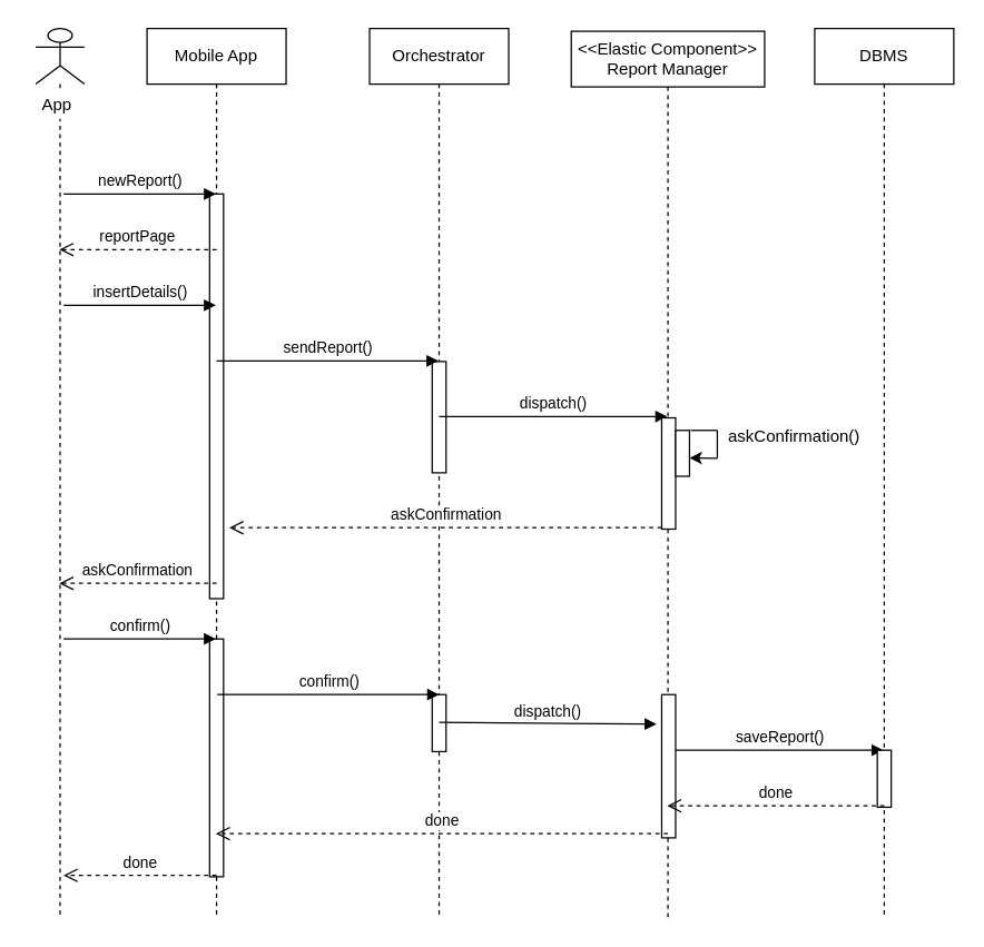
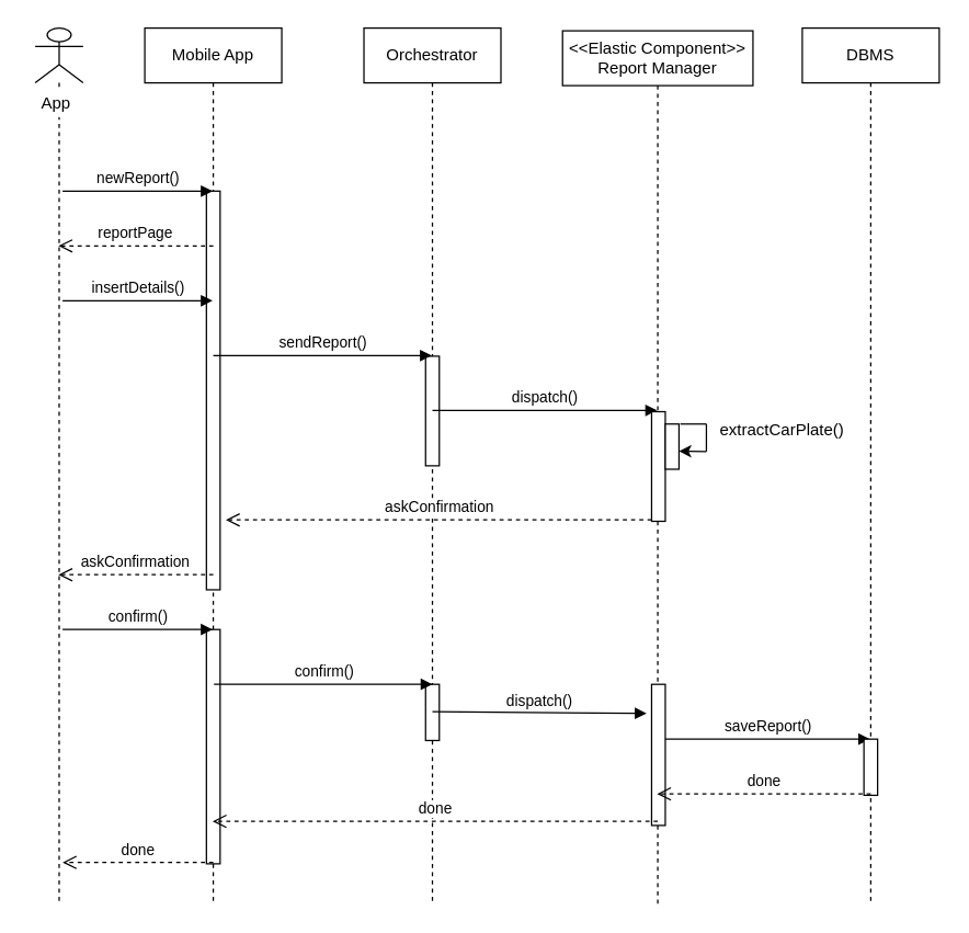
- <mxCell id="27" value="askConfirmation()" style="text;html=1;align=center;verticalAlign=middle;resizable=0;points=[];;autosize=1;" vertex="1" parent="1"><mxGeometry x="515" y="303.5" width="110" height="20" as="geometry" /></mxCell>
+ <mxCell id="27" value="extractCarPlate()" style="text;html=1;align=center;verticalAlign=middle;resizable=0;points=[];;autosize=1;" vertex="1" parent="1"><mxGeometry x="515" y="303.5" width="110" height="20" as="geometry" /></mxCell>
